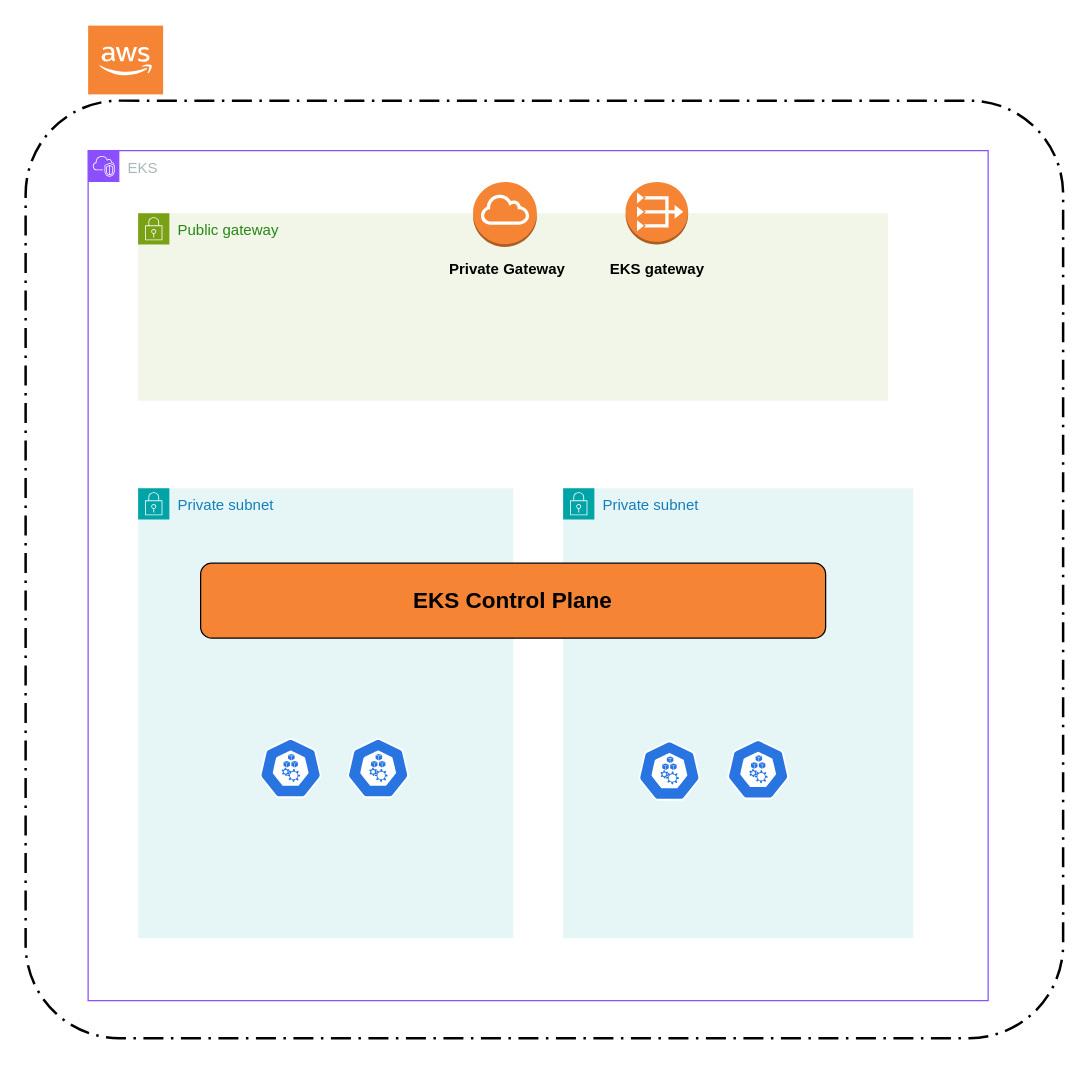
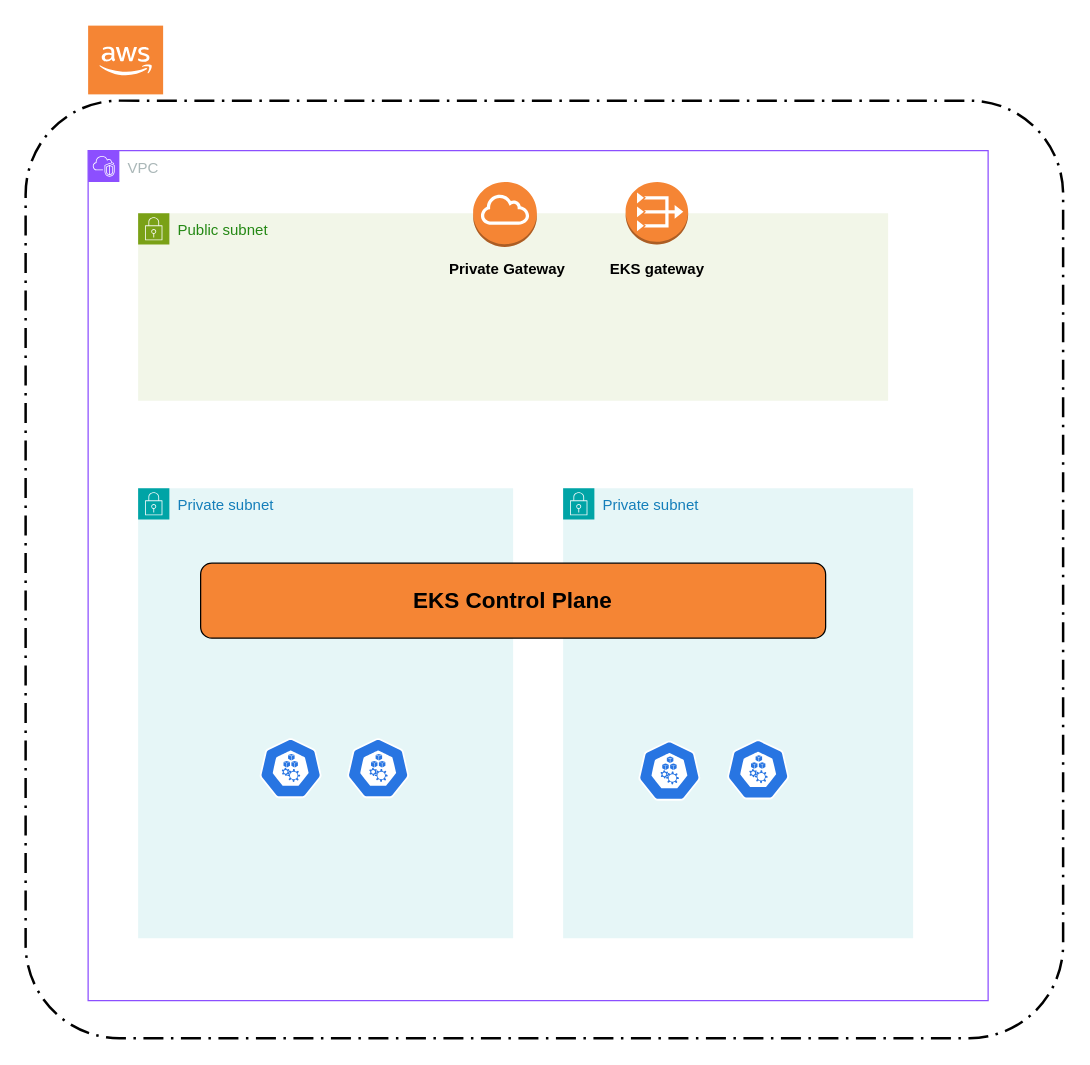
- <mxCell id="2" value="EKS" style="points=[[0,0],[0.25,0],[0.5,0],[0.75,0],[1,0],[1,0.25],[1,0.5],[1,0.75],[1,1],[0.75,1],[0.5,1],[0.25,1],[0,1],[0,0.75],[0,0.5],[0,0.25]];outlineConnect=0;gradientColor=none;html=1;whiteSpace=wrap;fontSize=12;fontStyle=0;container=1;pointerEvents=0;collapsible=0;recursiveResize=0;shape=mxgraph.aws4.group;grIcon=mxgraph.aws4.group_vpc2;strokeColor=#8C4FFF;fillColor=none;verticalAlign=top;align=left;spacingLeft=30;fontColor=#AAB7B8;dashed=0;" vertex="1" parent="1"><mxGeometry x="70" y="120" width="720" height="680" as="geometry" /></mxCell>
+ <mxCell id="2" value="VPC" style="points=[[0,0],[0.25,0],[0.5,0],[0.75,0],[1,0],[1,0.25],[1,0.5],[1,0.75],[1,1],[0.75,1],[0.5,1],[0.25,1],[0,1],[0,0.75],[0,0.5],[0,0.25]];outlineConnect=0;gradientColor=none;html=1;whiteSpace=wrap;fontSize=12;fontStyle=0;container=1;pointerEvents=0;collapsible=0;recursiveResize=0;shape=mxgraph.aws4.group;grIcon=mxgraph.aws4.group_vpc2;strokeColor=#8C4FFF;fillColor=none;verticalAlign=top;align=left;spacingLeft=30;fontColor=#AAB7B8;dashed=0;" vertex="1" parent="1"><mxGeometry x="70" y="120" width="720" height="680" as="geometry" /></mxCell>
- <mxCell id="3" value="Public gateway" style="points=[[0,0],[0.25,0],[0.5,0],[0.75,0],[1,0],[1,0.25],[1,0.5],[1,0.75],[1,1],[0.75,1],[0.5,1],[0.25,1],[0,1],[0,0.75],[0,0.5],[0,0.25]];outlineConnect=0;gradientColor=none;html=1;whiteSpace=wrap;fontSize=12;fontStyle=0;container=1;pointerEvents=0;collapsible=0;recursiveResize=0;shape=mxgraph.aws4.group;grIcon=mxgraph.aws4.group_security_group;grStroke=0;strokeColor=#7AA116;fillColor=#F2F6E8;verticalAlign=top;align=left;spacingLeft=30;fontColor=#248814;dashed=0;" vertex="1" parent="2"><mxGeometry x="40" y="50" width="600" height="150" as="geometry" /></mxCell>
+ <mxCell id="3" value="Public subnet" style="points=[[0,0],[0.25,0],[0.5,0],[0.75,0],[1,0],[1,0.25],[1,0.5],[1,0.75],[1,1],[0.75,1],[0.5,1],[0.25,1],[0,1],[0,0.75],[0,0.5],[0,0.25]];outlineConnect=0;gradientColor=none;html=1;whiteSpace=wrap;fontSize=12;fontStyle=0;container=1;pointerEvents=0;collapsible=0;recursiveResize=0;shape=mxgraph.aws4.group;grIcon=mxgraph.aws4.group_security_group;grStroke=0;strokeColor=#7AA116;fillColor=#F2F6E8;verticalAlign=top;align=left;spacingLeft=30;fontColor=#248814;dashed=0;" vertex="1" parent="2"><mxGeometry x="40" y="50" width="600" height="150" as="geometry" /></mxCell>
